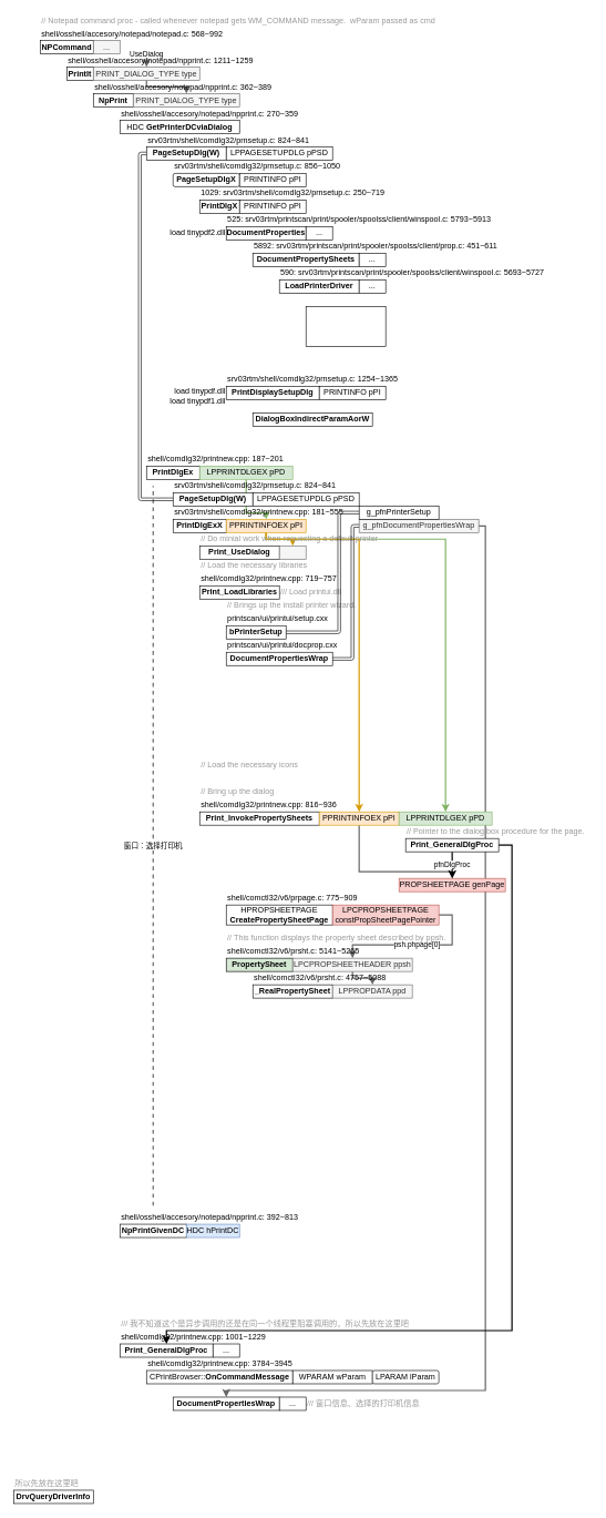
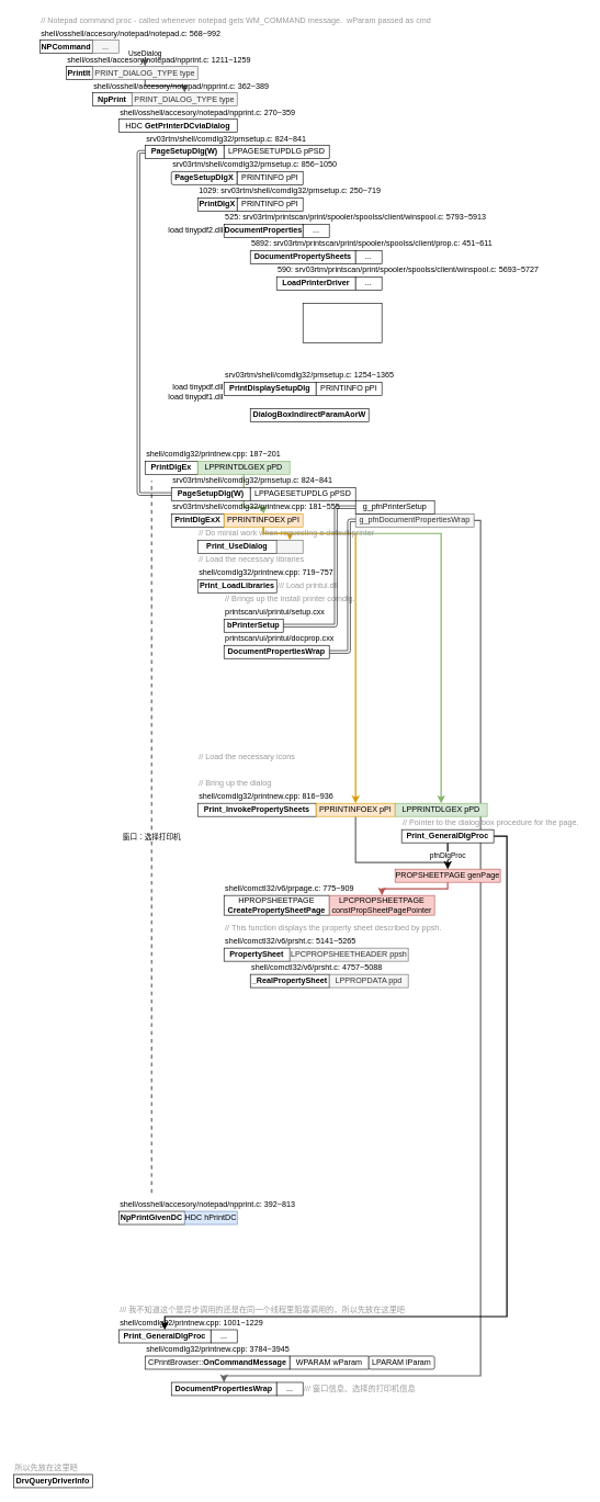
- <mxCell id="58" value="&lt;div&gt;&lt;/div&gt;&lt;font color=&quot;#999999&quot;&gt;// Brings up the install printer wizard.&lt;/font&gt;" style="text;html=1;align=left;verticalAlign=middle;resizable=0;points=[];autosize=1;" parent="1" vertex="1"><mxGeometry x="340" y="900" width="210" height="20" as="geometry" /></mxCell>
+ <mxCell id="58" value="&lt;div&gt;&lt;/div&gt;&lt;font color=&quot;#999999&quot;&gt;// Brings up the install printer comdlg.&lt;/font&gt;" style="text;html=1;align=left;verticalAlign=middle;resizable=0;points=[];autosize=1;" parent="1" vertex="1"><mxGeometry x="340" y="900" width="210" height="20" as="geometry" /></mxCell>
+ <mxCell id="62" style="edgeStyle=orthogonalEdgeStyle;rounded=0;orthogonalLoop=1;jettySize=auto;html=1;strokeWidth=2;fillColor=#f8cecc;strokeColor=#b85450;" parent="1" source="63" target="49" edge="1"><mxGeometry relative="1" as="geometry"><Array as="points"><mxPoint x="680" y="1350" /><mxPoint x="580" y="1350" /></Array></mxGeometry></mxCell>
- <mxCell id="48" value="psh.phpage[0]" style="edgeStyle=orthogonalEdgeStyle;rounded=0;orthogonalLoop=1;jettySize=auto;html=1;strokeWidth=2;fillColor=#f5f5f5;strokeColor=#666666;" parent="1" source="49" target="52" edge="1"><mxGeometry relative="1" as="geometry"><Array as="points"><mxPoint x="680" y="1375" /><mxPoint x="680" y="1420" /><mxPoint x="530" y="1420" /></Array></mxGeometry></mxCell>
- <mxCell id="47" value="&lt;b&gt;PropertySheet&lt;/b&gt;" style="rounded=0;whiteSpace=wrap;html=1;fillColor=#d5e8d4;" parent="1" vertex="1"><mxGeometry x="340" y="1440" width="100" height="20" as="geometry" /></mxCell>
+ <mxCell id="47" value="&lt;b&gt;PropertySheet&lt;/b&gt;" style="rounded=0;whiteSpace=wrap;html=1;" parent="1" vertex="1"><mxGeometry x="340" y="1440" width="100" height="20" as="geometry" /></mxCell>
- <mxCell id="51" style="edgeStyle=orthogonalEdgeStyle;rounded=0;orthogonalLoop=1;jettySize=auto;html=1;strokeWidth=2;fillColor=#f5f5f5;strokeColor=#666666;" parent="1" source="52" target="69" edge="1"><mxGeometry relative="1" as="geometry"><Array as="points"><mxPoint x="530" y="1470" /><mxPoint x="560" y="1470" /></Array></mxGeometry></mxCell>
